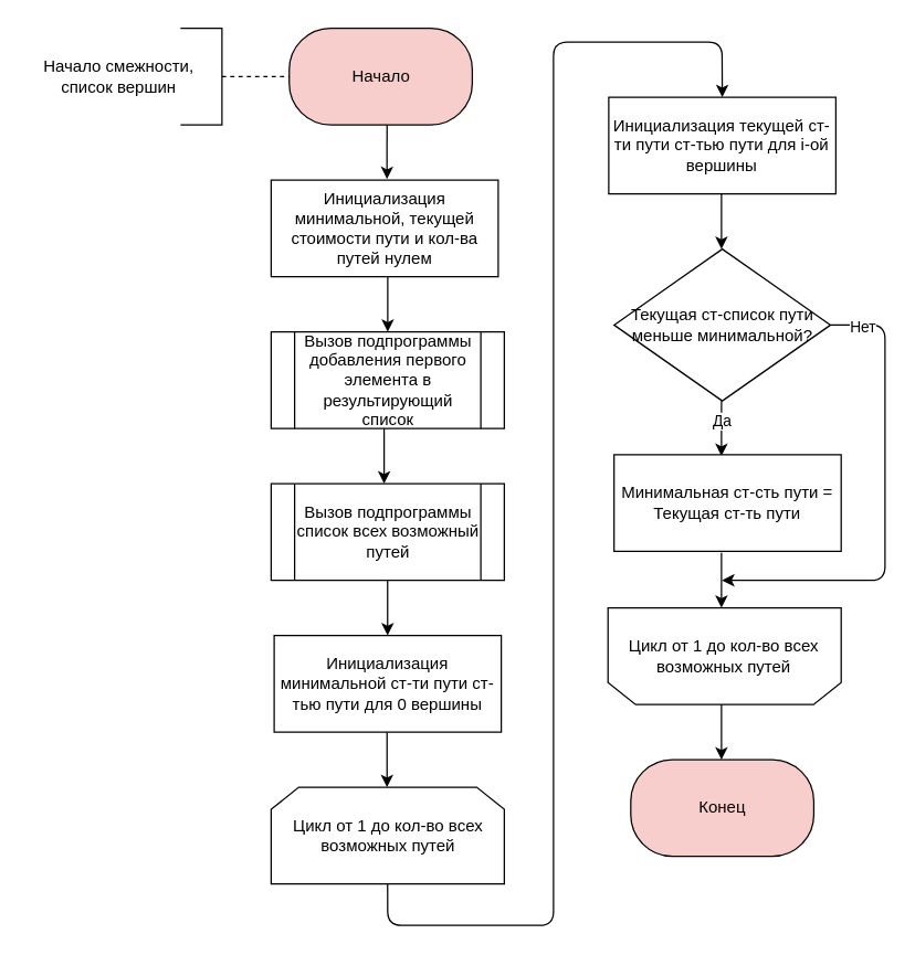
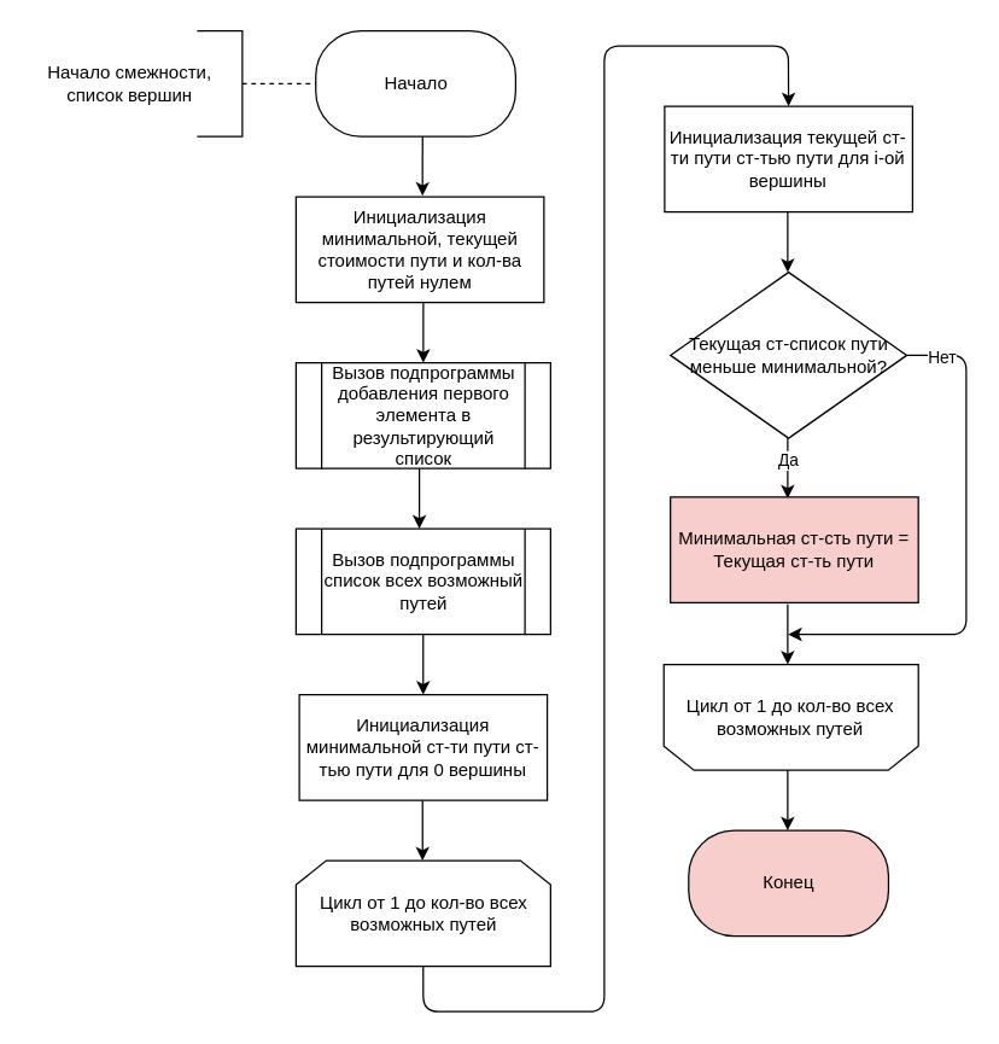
- <mxCell id="3" value="Начало" style="rounded=1;whiteSpace=wrap;html=1;arcSize=43;fillColor=#f8cecc;" parent="1" vertex="1"><mxGeometry x="208.7" y="20" width="132.51" height="70" as="geometry" /></mxCell>
+ <mxCell id="3" value="Начало" style="rounded=1;whiteSpace=wrap;html=1;arcSize=43;" parent="1" vertex="1"><mxGeometry x="208.7" y="20" width="132.51" height="70" as="geometry" /></mxCell>
- <mxCell id="22" value="Минимальная ст-сть пути = Текущая ст-ть пути" style="rounded=0;whiteSpace=wrap;html=1;strokeWidth=1;" vertex="1" parent="1"><mxGeometry x="443.85" y="329" width="164.4" height="70" as="geometry" /></mxCell>
+ <mxCell id="22" value="Минимальная ст-сть пути = Текущая ст-ть пути" style="rounded=0;whiteSpace=wrap;html=1;strokeWidth=1;fillColor=#f8cecc;" vertex="1" parent="1"><mxGeometry x="443.85" y="329" width="164.4" height="70" as="geometry" /></mxCell>
